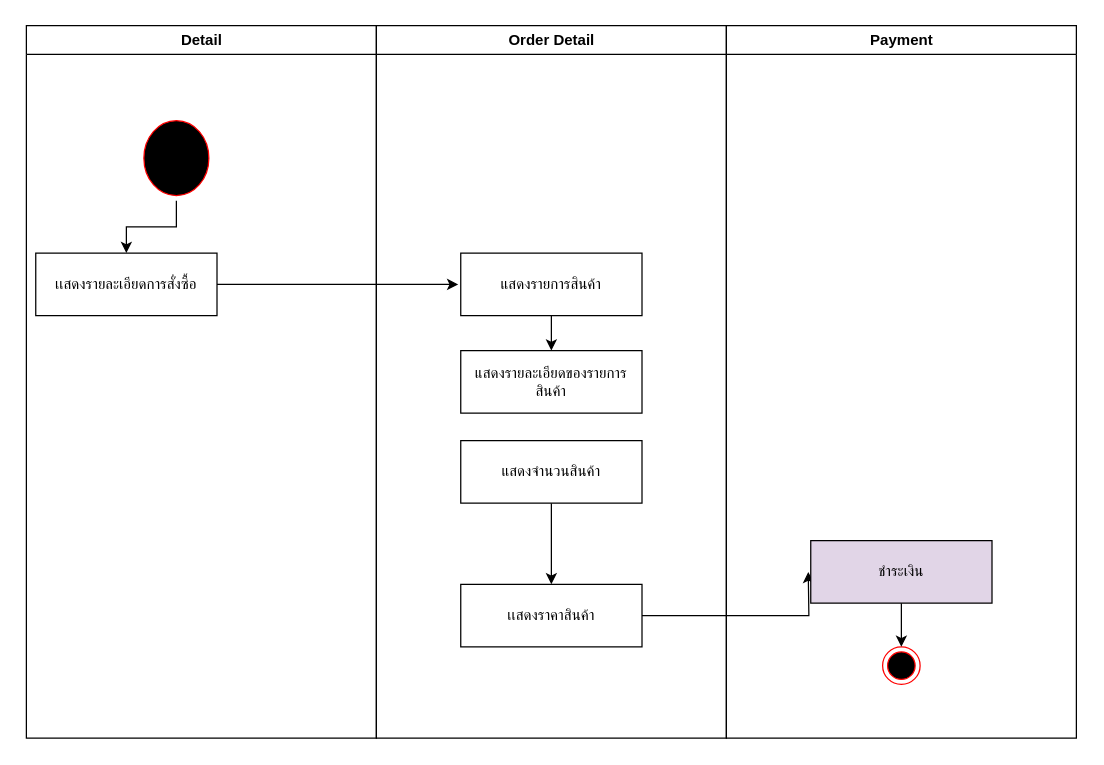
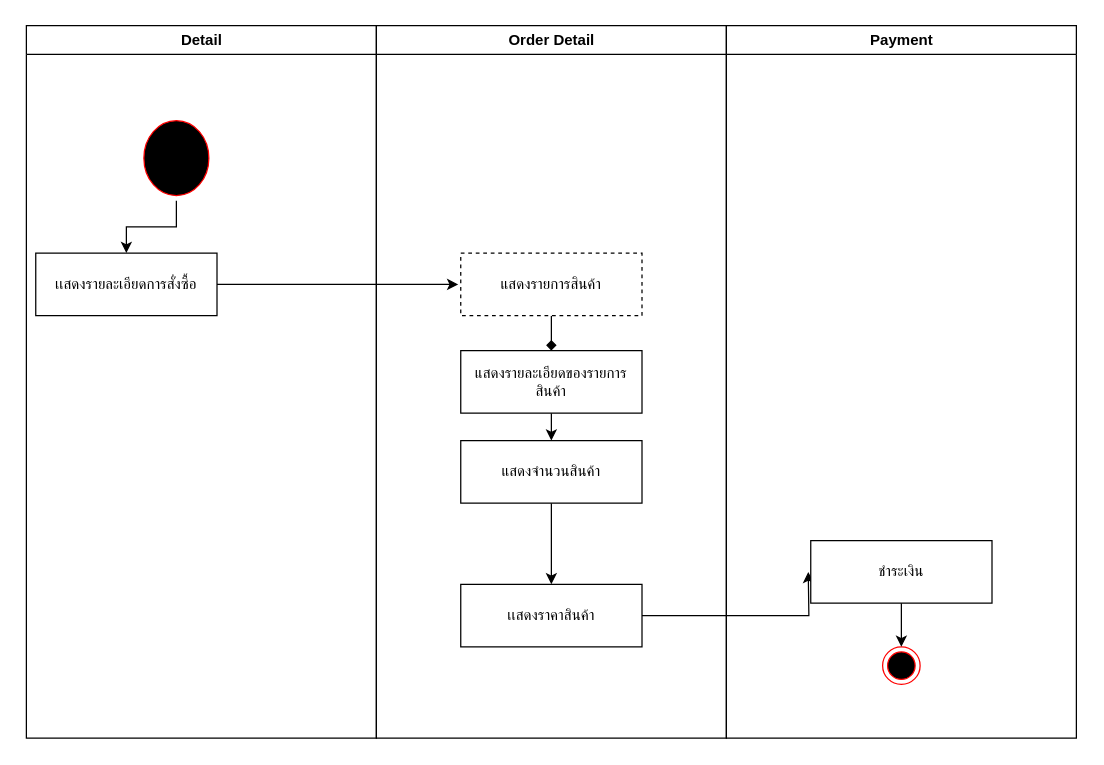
- <mxCell id="9" value="แสดงรายการสินค้า" style="html=1;whiteSpace=wrap;" vertex="1" parent="7"><mxGeometry x="67.5" y="182" width="145" height="50" as="geometry" /></mxCell>
+ <mxCell id="9" value="แสดงรายการสินค้า" style="html=1;whiteSpace=wrap;dashed=1;" vertex="1" parent="7"><mxGeometry x="67.5" y="182" width="145" height="50" as="geometry" /></mxCell>
- <mxCell id="8" style="edgeStyle=orthogonalEdgeStyle;rounded=0;orthogonalLoop=1;jettySize=auto;html=1;entryX=0.5;entryY=0;entryDx=0;entryDy=0;" edge="1" parent="7" source="9" target="13"><mxGeometry relative="1" as="geometry" /></mxCell>
+ <mxCell id="8" style="edgeStyle=orthogonalEdgeStyle;rounded=0;orthogonalLoop=1;jettySize=auto;html=1;entryX=0.5;entryY=0;entryDx=0;entryDy=0;endArrow=diamond;" edge="1" parent="7" source="9" target="13"><mxGeometry relative="1" as="geometry" /></mxCell>
+ <mxCell id="12" style="edgeStyle=orthogonalEdgeStyle;rounded=0;orthogonalLoop=1;jettySize=auto;html=1;entryX=0.5;entryY=0;entryDx=0;entryDy=0;" edge="1" parent="7" source="13" target="11"><mxGeometry relative="1" as="geometry" /></mxCell>
- <mxCell id="17" value="ชำระเงิน" style="html=1;whiteSpace=wrap;fillColor=#e1d5e7;" vertex="1" parent="16"><mxGeometry x="67.5" y="412" width="145" height="50" as="geometry" /></mxCell>
+ <mxCell id="17" value="ชำระเงิน" style="html=1;whiteSpace=wrap;" vertex="1" parent="16"><mxGeometry x="67.5" y="412" width="145" height="50" as="geometry" /></mxCell>
